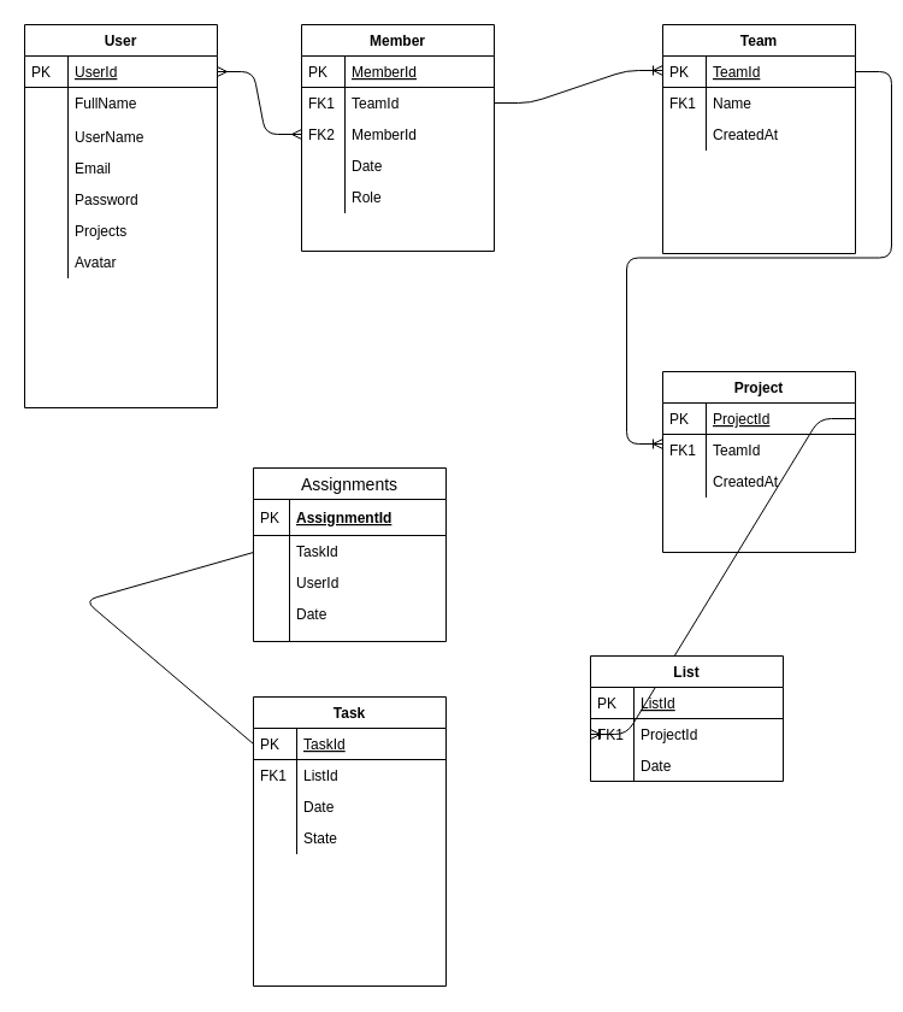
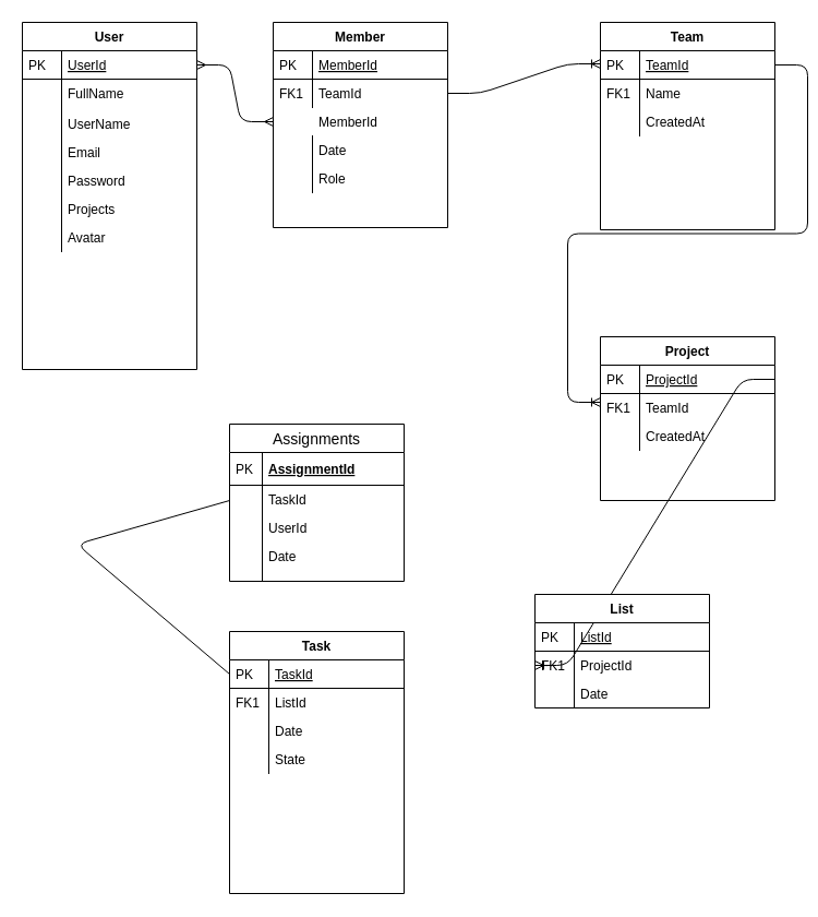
- <mxCell id="23" value="FK2" style="shape=partialRectangle;top=0;left=0;bottom=0;fillColor=none;align=left;verticalAlign=top;spacingLeft=4;spacingRight=4;overflow=hidden;rotatable=0;points=[];portConstraint=eastwest;part=1;" parent="22" vertex="1" connectable="0"><mxGeometry width="36" height="26" as="geometry" /></mxCell>
